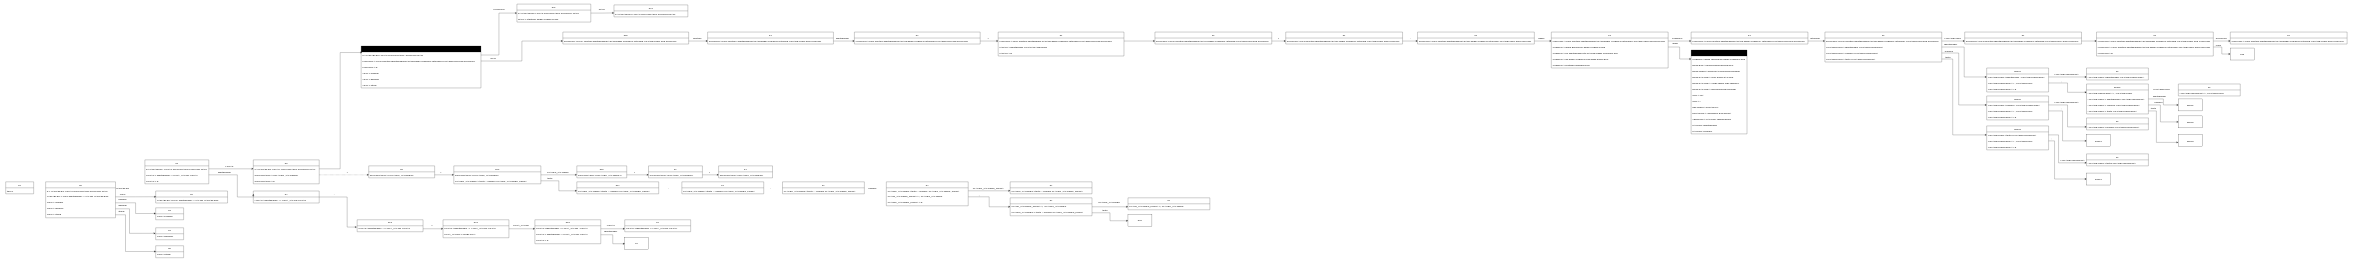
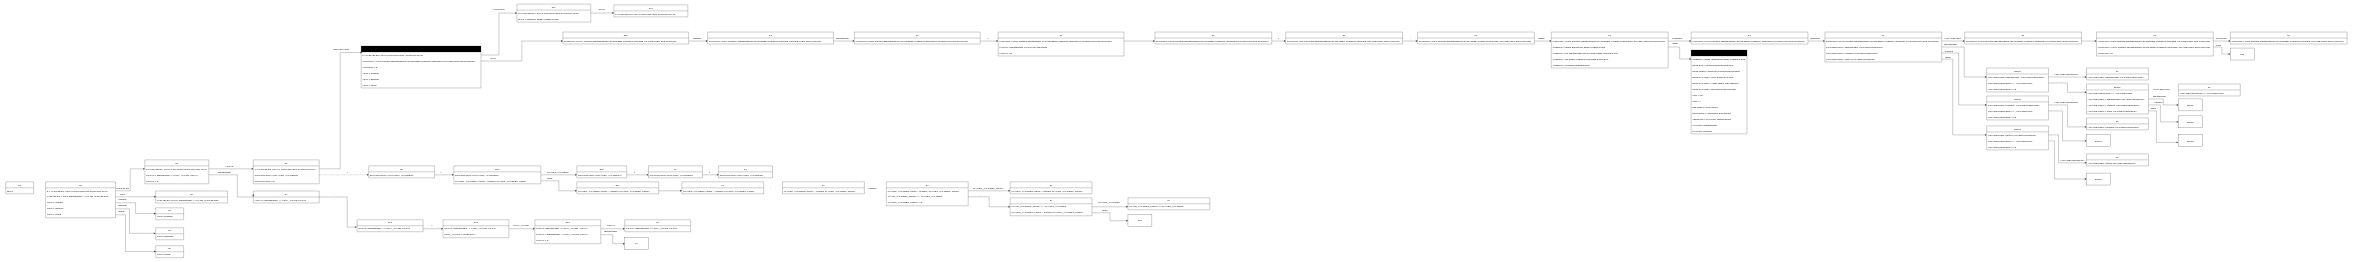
+ <mxCell id="46" value="DICCIONARIO" style="text;html=1;align=center;verticalAlign=middle;resizable=0;points=[];autosize=1;strokeColor=none;fillColor=none;fontSize=12;" vertex="1" parent="1"><mxGeometry x="1650" y="233" width="100" height="30" as="geometry" /></mxCell>
+ <mxCell id="14" style="edgeStyle=orthogonalEdgeStyle;rounded=0;orthogonalLoop=1;jettySize=auto;html=1;exitX=1;exitY=0.5;exitDx=0;exitDy=0;entryX=0;entryY=0.5;entryDx=0;entryDy=0;fontSize=12;" edge="1" parent="1" source="3" target="9"><mxGeometry relative="1" as="geometry" /></mxCell>
+ <mxCell id="109" value="" style="edgeStyle=orthogonalEdgeStyle;rounded=0;orthogonalLoop=1;jettySize=auto;html=1;fontSize=12;" edge="1" parent="1" source="104" target="108"><mxGeometry relative="1" as="geometry" /></mxCell>
